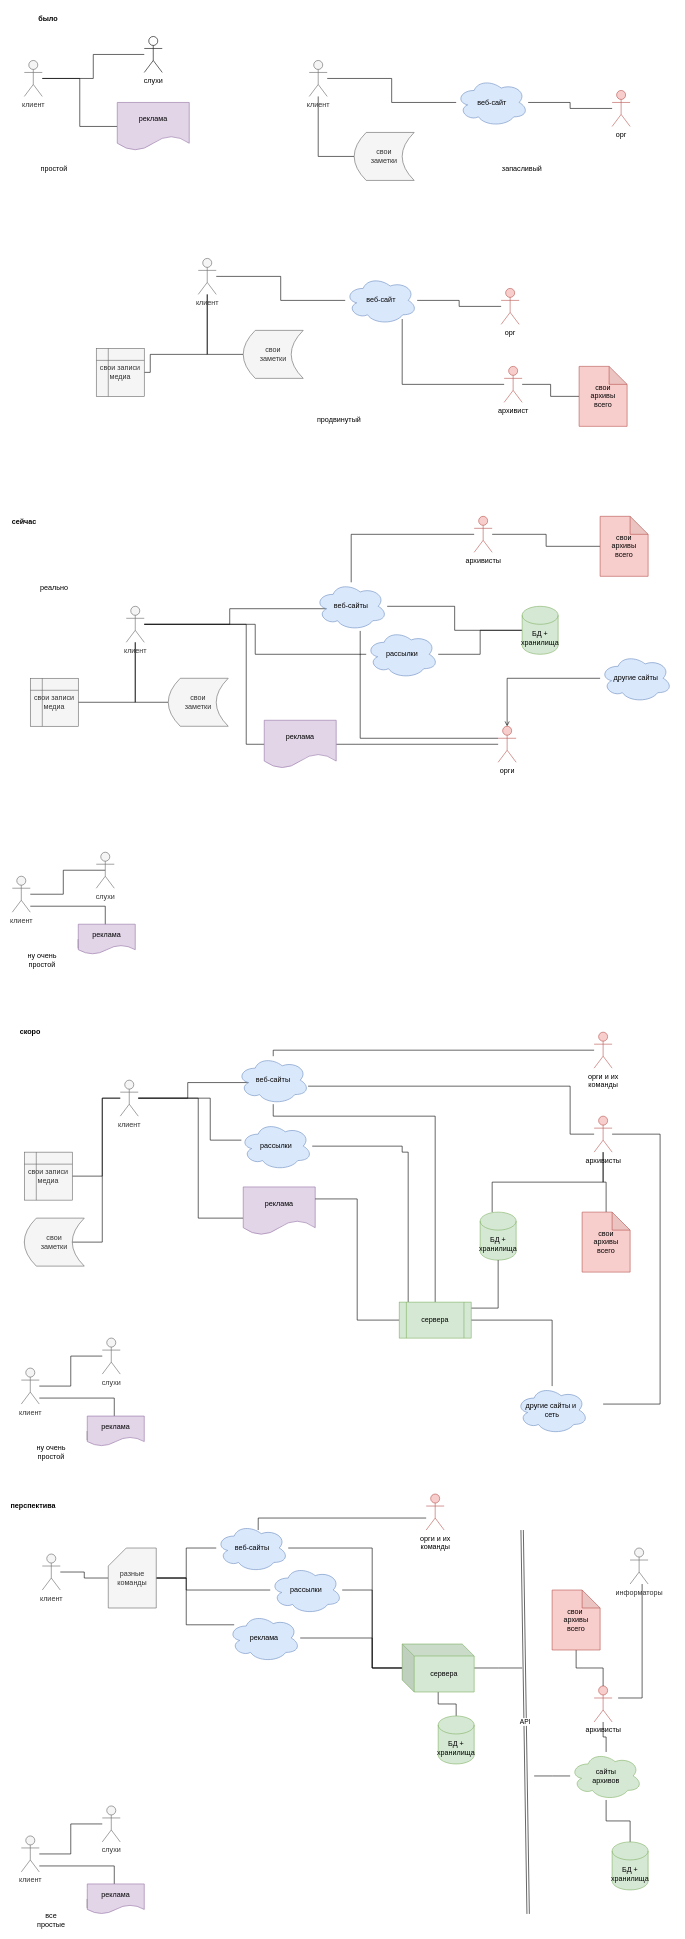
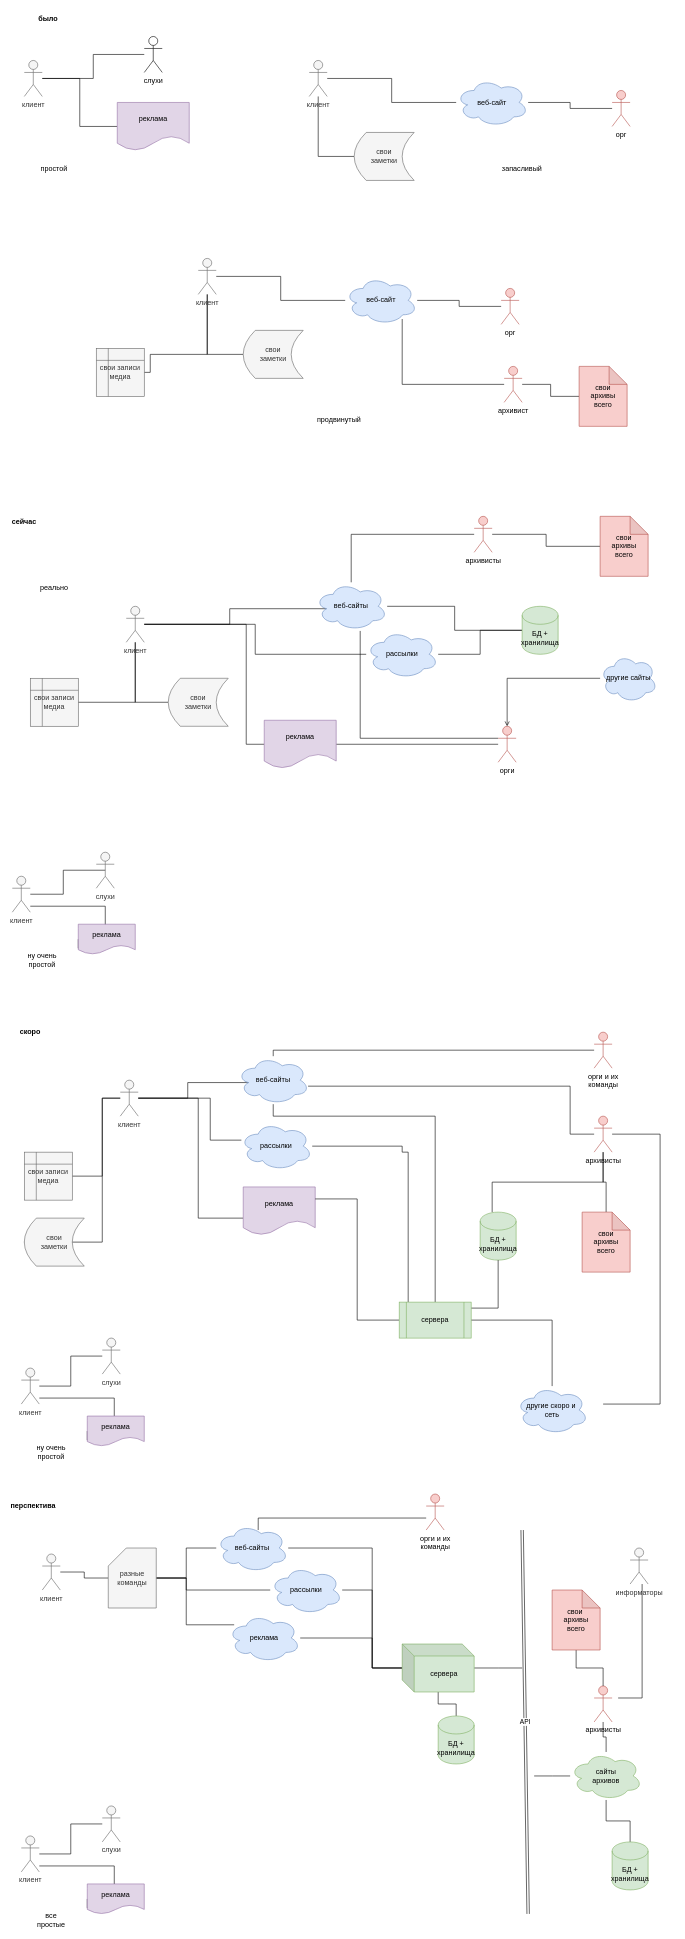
- <mxCell id="32" value="другие сайты" style="ellipse;shape=cloud;whiteSpace=wrap;html=1;fillColor=#dae8fc;strokeColor=#6c8ebf;" parent="1" vertex="1"><mxGeometry x="1000" y="1090" width="120" height="80" as="geometry" /></mxCell>
+ <mxCell id="32" value="другие сайты" style="ellipse;shape=cloud;whiteSpace=wrap;html=1;fillColor=#dae8fc;strokeColor=#6c8ebf;" parent="1" vertex="1"><mxGeometry x="1000" y="1090" width="95" height="80" as="geometry" /></mxCell>
- <mxCell id="65" value="другие сайты и&amp;nbsp;&lt;br&gt;сеть" style="ellipse;shape=cloud;whiteSpace=wrap;html=1;fillColor=#dae8fc;strokeColor=#6c8ebf;" parent="1" vertex="1"><mxGeometry x="860" y="2310" width="120" height="80" as="geometry" /></mxCell>
+ <mxCell id="65" value="другие скоро и&amp;nbsp;&lt;br&gt;сеть" style="ellipse;shape=cloud;whiteSpace=wrap;html=1;fillColor=#dae8fc;strokeColor=#6c8ebf;" parent="1" vertex="1"><mxGeometry x="860" y="2310" width="120" height="80" as="geometry" /></mxCell>
